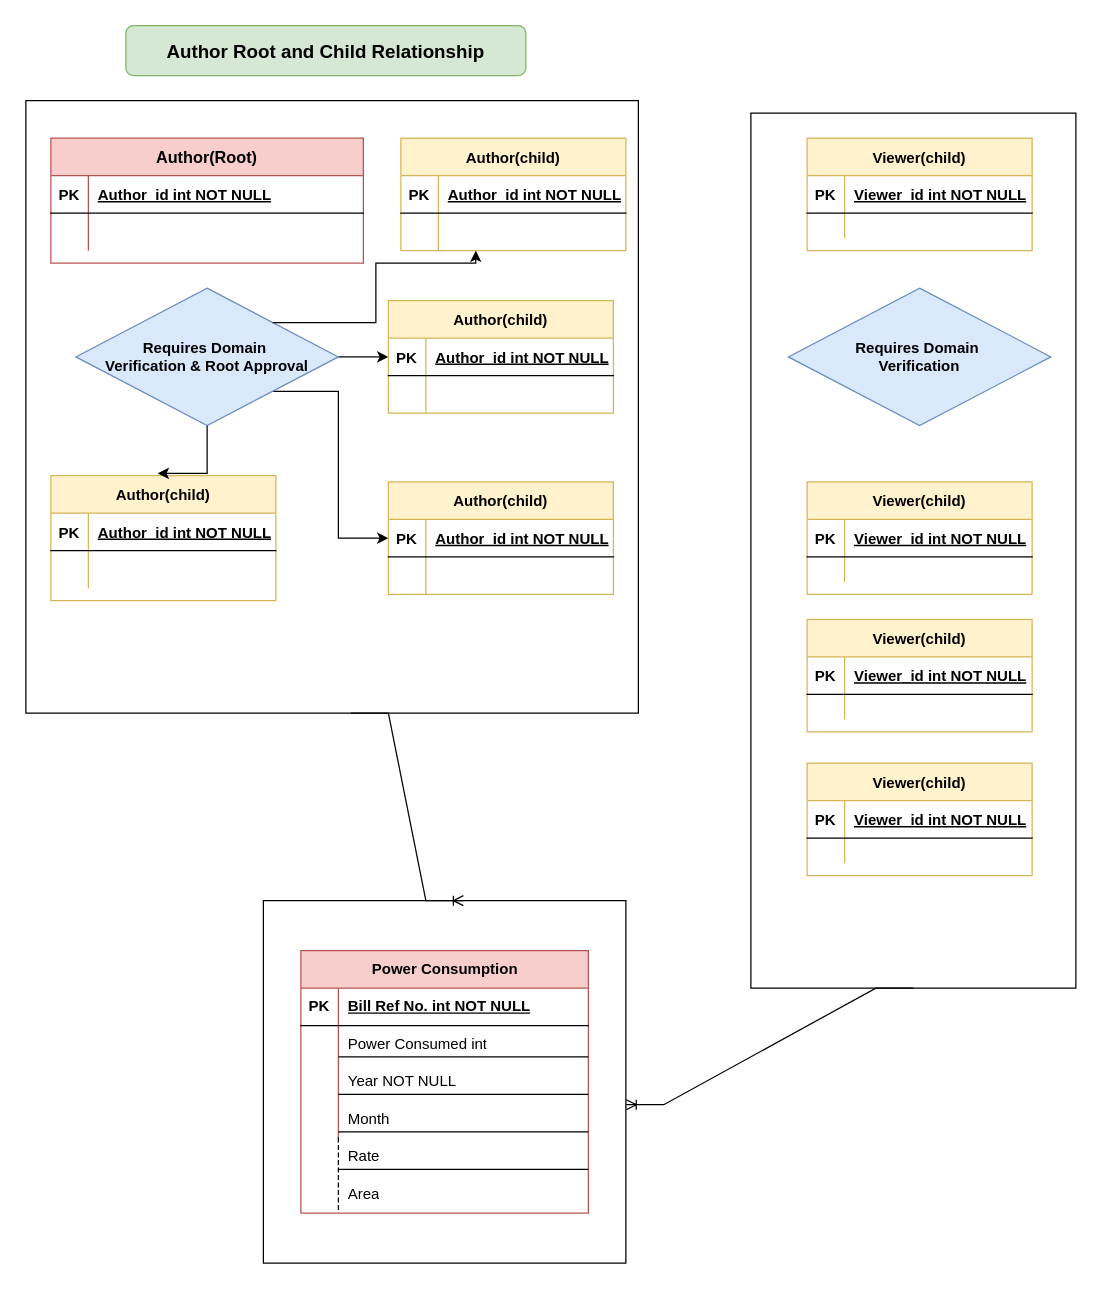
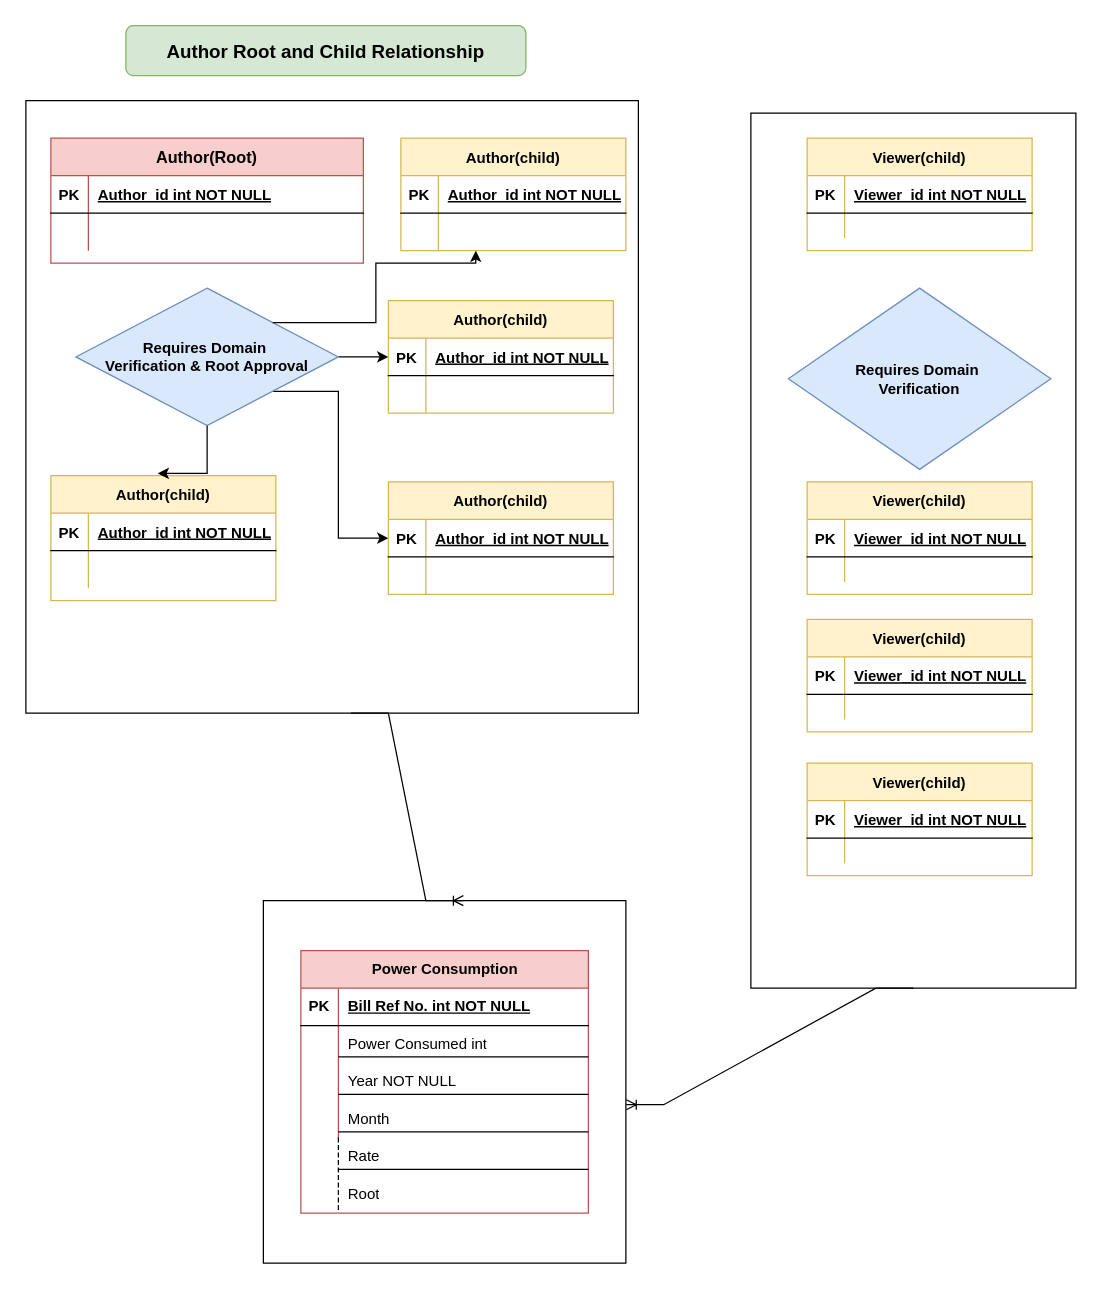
- <mxCell id="30" value="&lt;div style=&quot;&quot;&gt;&lt;b style=&quot;background-color: initial;&quot;&gt;Requires Domain&amp;nbsp;&lt;/b&gt;&lt;/div&gt;&lt;div style=&quot;&quot;&gt;&lt;b style=&quot;background-color: initial;&quot;&gt;Verification&lt;/b&gt;&lt;/div&gt;" style="rhombus;whiteSpace=wrap;html=1;align=center;fillColor=#dae8fc;strokeColor=#6c8ebf;" vertex="1" parent="1"><mxGeometry x="630" y="230" width="210" height="110" as="geometry" /></mxCell>
+ <mxCell id="30" value="&lt;div style=&quot;&quot;&gt;&lt;b style=&quot;background-color: initial;&quot;&gt;Requires Domain&amp;nbsp;&lt;/b&gt;&lt;/div&gt;&lt;div style=&quot;&quot;&gt;&lt;b style=&quot;background-color: initial;&quot;&gt;Verification&lt;/b&gt;&lt;/div&gt;" style="rhombus;whiteSpace=wrap;html=1;align=center;fillColor=#dae8fc;strokeColor=#6c8ebf;" vertex="1" parent="1"><mxGeometry x="630" y="230" width="210" height="145" as="geometry" /></mxCell>
- <mxCell id="100" value="Area" style="shape=partialRectangle;connectable=0;fillColor=none;top=0;left=0;bottom=0;right=0;align=left;spacingLeft=6;overflow=hidden;whiteSpace=wrap;html=1;" vertex="1" parent="1"><mxGeometry x="270" y="940" width="200" height="30" as="geometry"><mxRectangle width="200" height="30" as="alternateBounds" /></mxGeometry></mxCell>
+ <mxCell id="100" value="Root" style="shape=partialRectangle;connectable=0;fillColor=none;top=0;left=0;bottom=0;right=0;align=left;spacingLeft=6;overflow=hidden;whiteSpace=wrap;html=1;" vertex="1" parent="1"><mxGeometry x="270" y="940" width="200" height="30" as="geometry"><mxRectangle width="200" height="30" as="alternateBounds" /></mxGeometry></mxCell>
